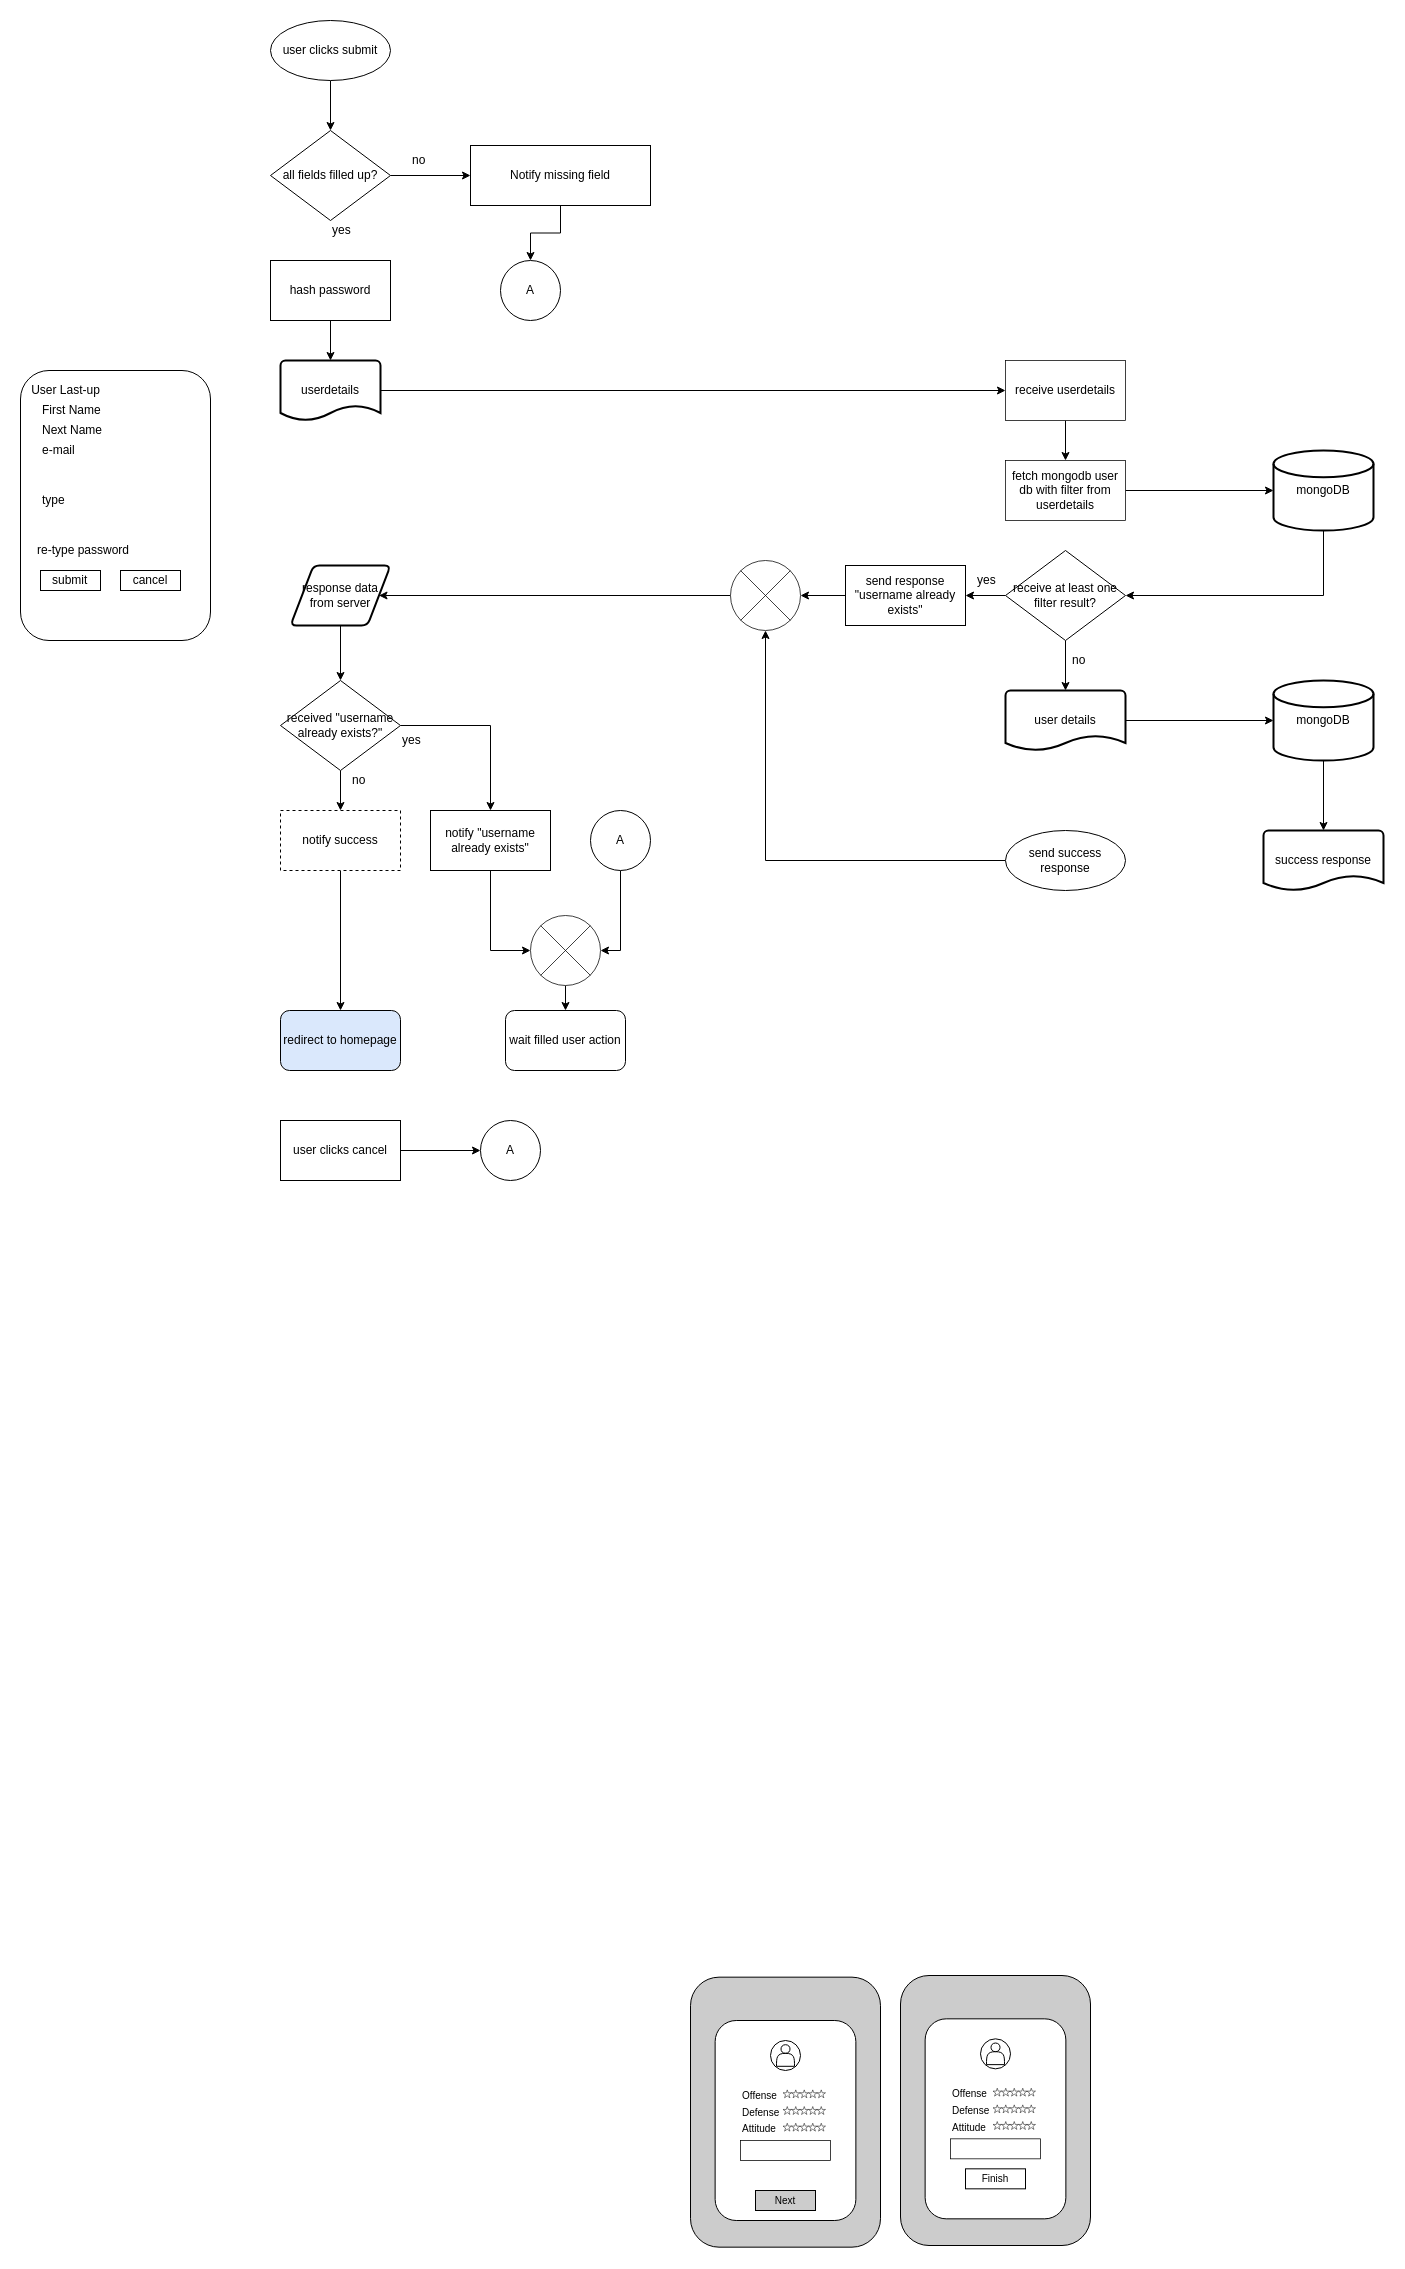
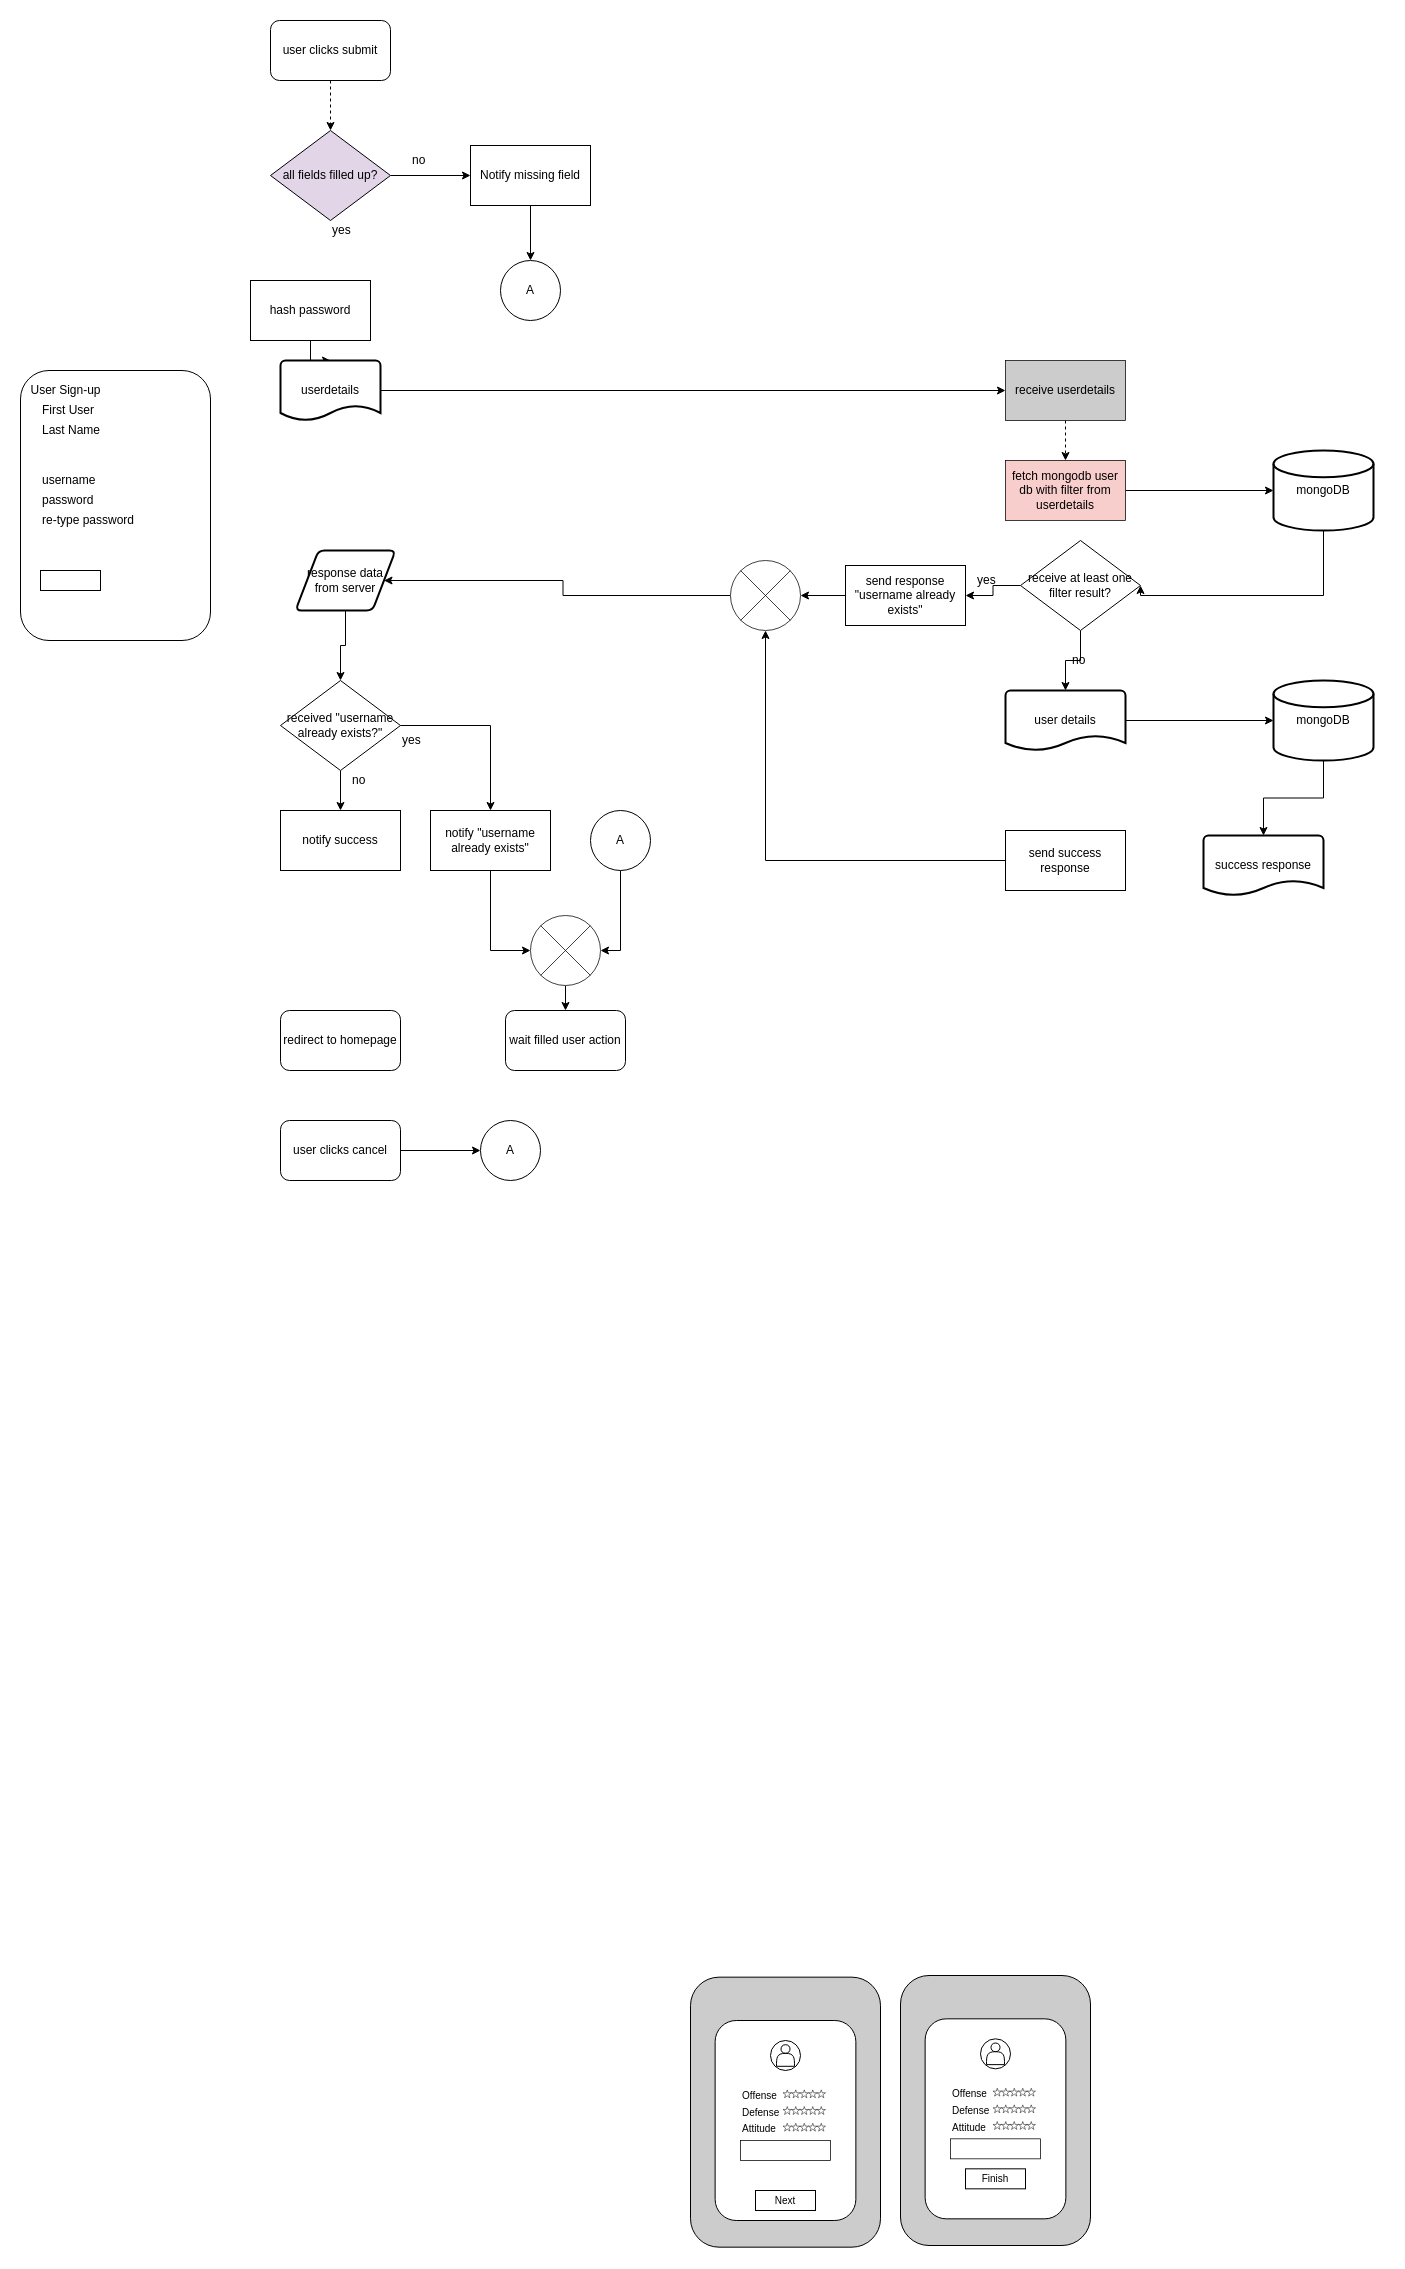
- <mxCell id="14" value="user clicks submit" style="ellipse;whiteSpace=wrap;html=1;" vertex="1" parent="1"><mxGeometry x="270" y="20" width="120" height="60" as="geometry" /></mxCell>
+ <mxCell id="14" value="user clicks submit" style="rounded=1;whiteSpace=wrap;html=1;" vertex="1" parent="1"><mxGeometry x="270" y="20" width="120" height="60" as="geometry" /></mxCell>
- <mxCell id="13" style="edgeStyle=orthogonalEdgeStyle;rounded=0;orthogonalLoop=1;jettySize=auto;html=1;exitX=0.5;exitY=1;exitDx=0;exitDy=0;entryX=0.5;entryY=0;entryDx=0;entryDy=0;fontSize=7;fontColor=#000000;" edge="1" parent="1" source="14" target="79"><mxGeometry relative="1" as="geometry" /></mxCell>
+ <mxCell id="13" style="edgeStyle=orthogonalEdgeStyle;rounded=0;orthogonalLoop=1;jettySize=auto;html=1;exitX=0.5;exitY=1;exitDx=0;exitDy=0;entryX=0.5;entryY=0;entryDx=0;entryDy=0;fontSize=7;fontColor=#000000;dashed=1;" edge="1" parent="1" source="14" target="79"><mxGeometry relative="1" as="geometry" /></mxCell>
- <mxCell id="79" value="all fields filled up?" style="rhombus;whiteSpace=wrap;html=1;" vertex="1" parent="1"><mxGeometry x="270" y="130" width="120" height="90" as="geometry" /></mxCell>
+ <mxCell id="79" value="all fields filled up?" style="rhombus;whiteSpace=wrap;html=1;fillColor=#e1d5e7;" vertex="1" parent="1"><mxGeometry x="270" y="130" width="120" height="90" as="geometry" /></mxCell>
- <mxCell id="81" value="Notify missing field" style="rounded=0;whiteSpace=wrap;html=1;" vertex="1" parent="1"><mxGeometry x="470" y="145" width="180" height="60" as="geometry" /></mxCell>
+ <mxCell id="81" value="Notify missing field" style="rounded=0;whiteSpace=wrap;html=1;" vertex="1" parent="1"><mxGeometry x="470" y="145" width="120" height="60" as="geometry" /></mxCell>
- <mxCell id="96" value="hash password" style="rounded=0;whiteSpace=wrap;html=1;" vertex="1" parent="1"><mxGeometry x="270" y="260" width="120" height="60" as="geometry" /></mxCell>
+ <mxCell id="96" value="hash password" style="rounded=0;whiteSpace=wrap;html=1;" vertex="1" parent="1"><mxGeometry x="250" y="280" width="120" height="60" as="geometry" /></mxCell>
- <mxCell id="3" value="User Last-up" style="text;html=1;align=center;verticalAlign=middle;resizable=0;points=[];autosize=1;strokeColor=none;fillColor=none;" vertex="1" parent="1"><mxGeometry x="20" y="380" width="90" height="20" as="geometry" /></mxCell>
+ <mxCell id="3" value="User Sign-up" style="text;html=1;align=center;verticalAlign=middle;resizable=0;points=[];autosize=1;strokeColor=none;fillColor=none;" vertex="1" parent="1"><mxGeometry x="20" y="380" width="90" height="20" as="geometry" /></mxCell>
- <mxCell id="70" value="receive userdetails" style="rounded=0;whiteSpace=wrap;html=1;fontSize=12;fontColor=#000000;strokeWidth=0.75;fillColor=#FFFFFF;" vertex="1" parent="1"><mxGeometry x="1005" y="360" width="120" height="60" as="geometry" /></mxCell>
+ <mxCell id="70" value="receive userdetails" style="rounded=0;whiteSpace=wrap;html=1;fontSize=12;fontColor=#000000;strokeWidth=0.75;fillColor=#cccccc;" vertex="1" parent="1"><mxGeometry x="1005" y="360" width="120" height="60" as="geometry" /></mxCell>
- <mxCell id="6" value="First Name" style="text;html=1;align=left;verticalAlign=middle;resizable=0;points=[];autosize=1;strokeColor=none;fillColor=none;" vertex="1" parent="1"><mxGeometry x="40" y="400" width="70" height="20" as="geometry" /></mxCell>
+ <mxCell id="6" value="First User" style="text;html=1;align=left;verticalAlign=middle;resizable=0;points=[];autosize=1;strokeColor=none;fillColor=none;" vertex="1" parent="1"><mxGeometry x="40" y="400" width="70" height="20" as="geometry" /></mxCell>
- <mxCell id="7" value="Next Name" style="text;html=1;align=left;verticalAlign=middle;resizable=0;points=[];autosize=1;strokeColor=none;fillColor=none;" vertex="1" parent="1"><mxGeometry x="40" y="420" width="70" height="20" as="geometry" /></mxCell>
+ <mxCell id="7" value="Last Name" style="text;html=1;align=left;verticalAlign=middle;resizable=0;points=[];autosize=1;strokeColor=none;fillColor=none;" vertex="1" parent="1"><mxGeometry x="40" y="420" width="70" height="20" as="geometry" /></mxCell>
- <mxCell id="69" value="" style="edgeStyle=orthogonalEdgeStyle;rounded=0;orthogonalLoop=1;jettySize=auto;html=1;fontSize=12;fontColor=#000000;" edge="1" parent="1" source="70" target="72"><mxGeometry relative="1" as="geometry" /></mxCell>
+ <mxCell id="69" value="" style="edgeStyle=orthogonalEdgeStyle;rounded=0;orthogonalLoop=1;jettySize=auto;html=1;fontSize=12;fontColor=#000000;dashed=1;" edge="1" parent="1" source="70" target="72"><mxGeometry relative="1" as="geometry" /></mxCell>
- <mxCell id="8" value="e-mail" style="text;html=1;align=left;verticalAlign=middle;resizable=0;points=[];autosize=1;strokeColor=none;fillColor=none;" vertex="1" parent="1"><mxGeometry x="40" y="440" width="50" height="20" as="geometry" /></mxCell>
+ <mxCell id="4" value="username" style="text;html=1;align=left;verticalAlign=middle;resizable=0;points=[];autosize=1;strokeColor=none;fillColor=none;" vertex="1" parent="1"><mxGeometry x="40" y="470" width="70" height="20" as="geometry" /></mxCell>
- <mxCell id="72" value="fetch mongodb user db with filter from userdetails" style="rounded=0;whiteSpace=wrap;html=1;fontSize=12;fontColor=#000000;strokeWidth=0.75;fillColor=#FFFFFF;" vertex="1" parent="1"><mxGeometry x="1005" y="460" width="120" height="60" as="geometry" /></mxCell>
+ <mxCell id="72" value="fetch mongodb user db with filter from userdetails" style="rounded=0;whiteSpace=wrap;html=1;fontSize=12;fontColor=#000000;strokeWidth=0.75;fillColor=#f8cecc;" vertex="1" parent="1"><mxGeometry x="1005" y="460" width="120" height="60" as="geometry" /></mxCell>
- <mxCell id="5" value="type" style="text;html=1;align=left;verticalAlign=middle;resizable=0;points=[];autosize=1;strokeColor=none;fillColor=none;" vertex="1" parent="1"><mxGeometry x="40" y="490" width="70" height="20" as="geometry" /></mxCell>
+ <mxCell id="5" value="password" style="text;html=1;align=left;verticalAlign=middle;resizable=0;points=[];autosize=1;strokeColor=none;fillColor=none;" vertex="1" parent="1"><mxGeometry x="40" y="490" width="70" height="20" as="geometry" /></mxCell>
- <mxCell id="9" value="re-type password" style="text;html=1;align=left;verticalAlign=middle;resizable=0;points=[];autosize=1;strokeColor=none;fillColor=none;" vertex="1" parent="1"><mxGeometry x="35" y="540" width="110" height="20" as="geometry" /></mxCell>
+ <mxCell id="9" value="re-type password" style="text;html=1;align=left;verticalAlign=middle;resizable=0;points=[];autosize=1;strokeColor=none;fillColor=none;" vertex="1" parent="1"><mxGeometry x="40" y="510" width="110" height="20" as="geometry" /></mxCell>
- <mxCell id="11" value="submit" style="text;html=1;align=left;verticalAlign=middle;resizable=0;points=[];autosize=1;strokeColor=none;fillColor=none;" vertex="1" parent="1"><mxGeometry x="50" y="570" width="50" height="20" as="geometry" /></mxCell>
- <mxCell id="12" value="cancel" style="rounded=0;whiteSpace=wrap;html=1;" vertex="1" parent="1"><mxGeometry x="120" y="570" width="60" height="20" as="geometry" /></mxCell>
- <mxCell id="116" value="response data from server" style="shape=parallelogram;html=1;strokeWidth=2;perimeter=parallelogramPerimeter;whiteSpace=wrap;rounded=1;arcSize=12;size=0.23;fontSize=12;fontColor=#000000;fillColor=#FFFFFF;" vertex="1" parent="1"><mxGeometry x="290" y="565" width="100" height="60" as="geometry" /></mxCell>
+ <mxCell id="116" value="response data from server" style="shape=parallelogram;html=1;strokeWidth=2;perimeter=parallelogramPerimeter;whiteSpace=wrap;rounded=1;arcSize=12;size=0.23;fontSize=12;fontColor=#000000;fillColor=#FFFFFF;" vertex="1" parent="1"><mxGeometry x="295" y="550" width="100" height="60" as="geometry" /></mxCell>
- <mxCell id="77" value="receive at least one filter result?" style="rhombus;whiteSpace=wrap;html=1;" vertex="1" parent="1"><mxGeometry x="1005" y="550" width="120" height="90" as="geometry" /></mxCell>
+ <mxCell id="77" value="receive at least one filter result?" style="rhombus;whiteSpace=wrap;html=1;" vertex="1" parent="1"><mxGeometry x="1020" y="540" width="120" height="90" as="geometry" /></mxCell>
- <mxCell id="98" value="notify success" style="rounded=0;whiteSpace=wrap;html=1;dashed=1;" vertex="1" parent="1"><mxGeometry x="280" y="810" width="120" height="60" as="geometry" /></mxCell>
+ <mxCell id="98" value="notify success" style="rounded=0;whiteSpace=wrap;html=1;" vertex="1" parent="1"><mxGeometry x="280" y="810" width="120" height="60" as="geometry" /></mxCell>
- <mxCell id="111" value="send success response" style="ellipse;whiteSpace=wrap;html=1;" vertex="1" parent="1"><mxGeometry x="1005" y="830" width="120" height="60" as="geometry" /></mxCell>
+ <mxCell id="111" value="send success response" style="rounded=0;whiteSpace=wrap;html=1;" vertex="1" parent="1"><mxGeometry x="1005" y="830" width="120" height="60" as="geometry" /></mxCell>
- <mxCell id="112" value="success response" style="strokeWidth=2;html=1;shape=mxgraph.flowchart.document2;whiteSpace=wrap;size=0.25;fontSize=12;fontColor=#000000;fillColor=#FFFFFF;" vertex="1" parent="1"><mxGeometry x="1263" y="830" width="120" height="60" as="geometry" /></mxCell>
+ <mxCell id="112" value="success response" style="strokeWidth=2;html=1;shape=mxgraph.flowchart.document2;whiteSpace=wrap;size=0.25;fontSize=12;fontColor=#000000;fillColor=#FFFFFF;" vertex="1" parent="1"><mxGeometry x="1203" y="835" width="120" height="60" as="geometry" /></mxCell>
- <mxCell id="97" style="edgeStyle=orthogonalEdgeStyle;rounded=0;orthogonalLoop=1;jettySize=auto;html=1;entryX=0.5;entryY=0;entryDx=0;entryDy=0;fontSize=12;fontColor=#000000;" edge="1" parent="1" source="98" target="103"><mxGeometry relative="1" as="geometry" /></mxCell>
- <mxCell id="103" value="redirect to homepage" style="rounded=1;whiteSpace=wrap;html=1;fillColor=#dae8fc;" vertex="1" parent="1"><mxGeometry x="280" y="1010" width="120" height="60" as="geometry" /></mxCell>
+ <mxCell id="103" value="redirect to homepage" style="rounded=1;whiteSpace=wrap;html=1;" vertex="1" parent="1"><mxGeometry x="280" y="1010" width="120" height="60" as="geometry" /></mxCell>
- <mxCell id="16" value="user clicks cancel" style="whiteSpace=wrap;html=1;rounded=0;" vertex="1" parent="1"><mxGeometry x="280" y="1120" width="120" height="60" as="geometry" /></mxCell>
+ <mxCell id="16" value="user clicks cancel" style="rounded=1;whiteSpace=wrap;html=1;" vertex="1" parent="1"><mxGeometry x="280" y="1120" width="120" height="60" as="geometry" /></mxCell>
- <mxCell id="20" value="Next" style="rounded=0;whiteSpace=wrap;html=1;fontSize=10;fillColor=#cccccc;" vertex="1" parent="19"><mxGeometry x="40.37" y="170" width="60" height="20" as="geometry" /></mxCell>
+ <mxCell id="20" value="Next" style="rounded=0;whiteSpace=wrap;html=1;fontSize=10;" vertex="1" parent="19"><mxGeometry x="40.37" y="170" width="60" height="20" as="geometry" /></mxCell>
